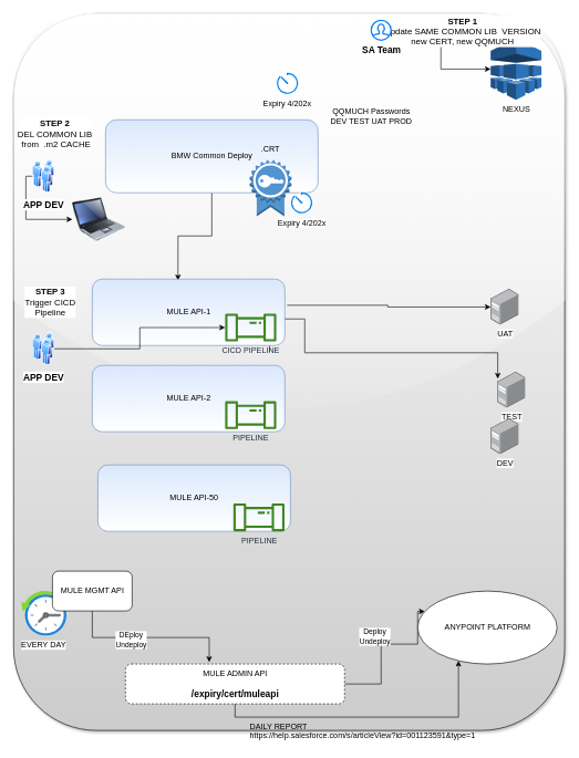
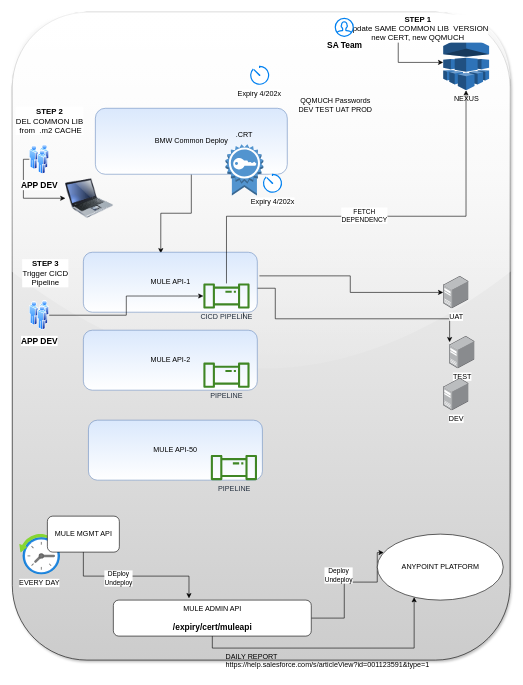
+ <mxCell id="16" style="edgeStyle=orthogonalEdgeStyle;rounded=0;orthogonalLoop=1;jettySize=auto;html=1;" edge="1" parent="1" source="18" target="23"><mxGeometry relative="1" as="geometry"><Array as="points"><mxPoint x="377.5" y="360" /><mxPoint x="776.5" y="360" /></Array></mxGeometry></mxCell>
+ <mxCell id="17" value="FETCH&lt;br&gt;DEPENDENCY" style="edgeLabel;html=1;align=center;verticalAlign=middle;resizable=0;points=[];" vertex="1" connectable="0" parent="16"><mxGeometry x="-0.055" y="2" relative="1" as="geometry"><mxPoint as="offset" /></mxGeometry></mxCell>
- <mxCell id="13" value="UAT" style="image;points=[];aspect=fixed;html=1;align=center;shadow=0;dashed=0;image=img/lib/allied_telesis/computer_and_terminals/Server_Desktop.svg;" vertex="1" parent="1"><mxGeometry x="738.5" y="435" width="42.6" height="54" as="geometry" /></mxCell>
+ <mxCell id="13" value="UAT" style="image;points=[];aspect=fixed;html=1;align=center;shadow=0;dashed=0;image=img/lib/allied_telesis/computer_and_terminals/Server_Desktop.svg;" vertex="1" parent="1"><mxGeometry x="738.5" y="460" width="42.6" height="54" as="geometry" /></mxCell>
- <mxCell id="37" value="MULE ADMIN API&lt;br&gt;&lt;br&gt;&lt;font style=&quot;font-size: 14px;&quot;&gt;&lt;b&gt;/expiry/cert/muleapi&lt;/b&gt;&lt;/font&gt;" style="rounded=1;whiteSpace=wrap;html=1;dashed=1;" vertex="1" parent="1"><mxGeometry x="188.5" y="1000" width="330" height="60" as="geometry" /></mxCell>
+ <mxCell id="37" value="MULE ADMIN API&lt;br&gt;&lt;br&gt;&lt;font style=&quot;font-size: 14px;&quot;&gt;&lt;b&gt;/expiry/cert/muleapi&lt;/b&gt;&lt;/font&gt;" style="rounded=1;whiteSpace=wrap;html=1;" vertex="1" parent="1"><mxGeometry x="188.5" y="1000" width="330" height="60" as="geometry" /></mxCell>
